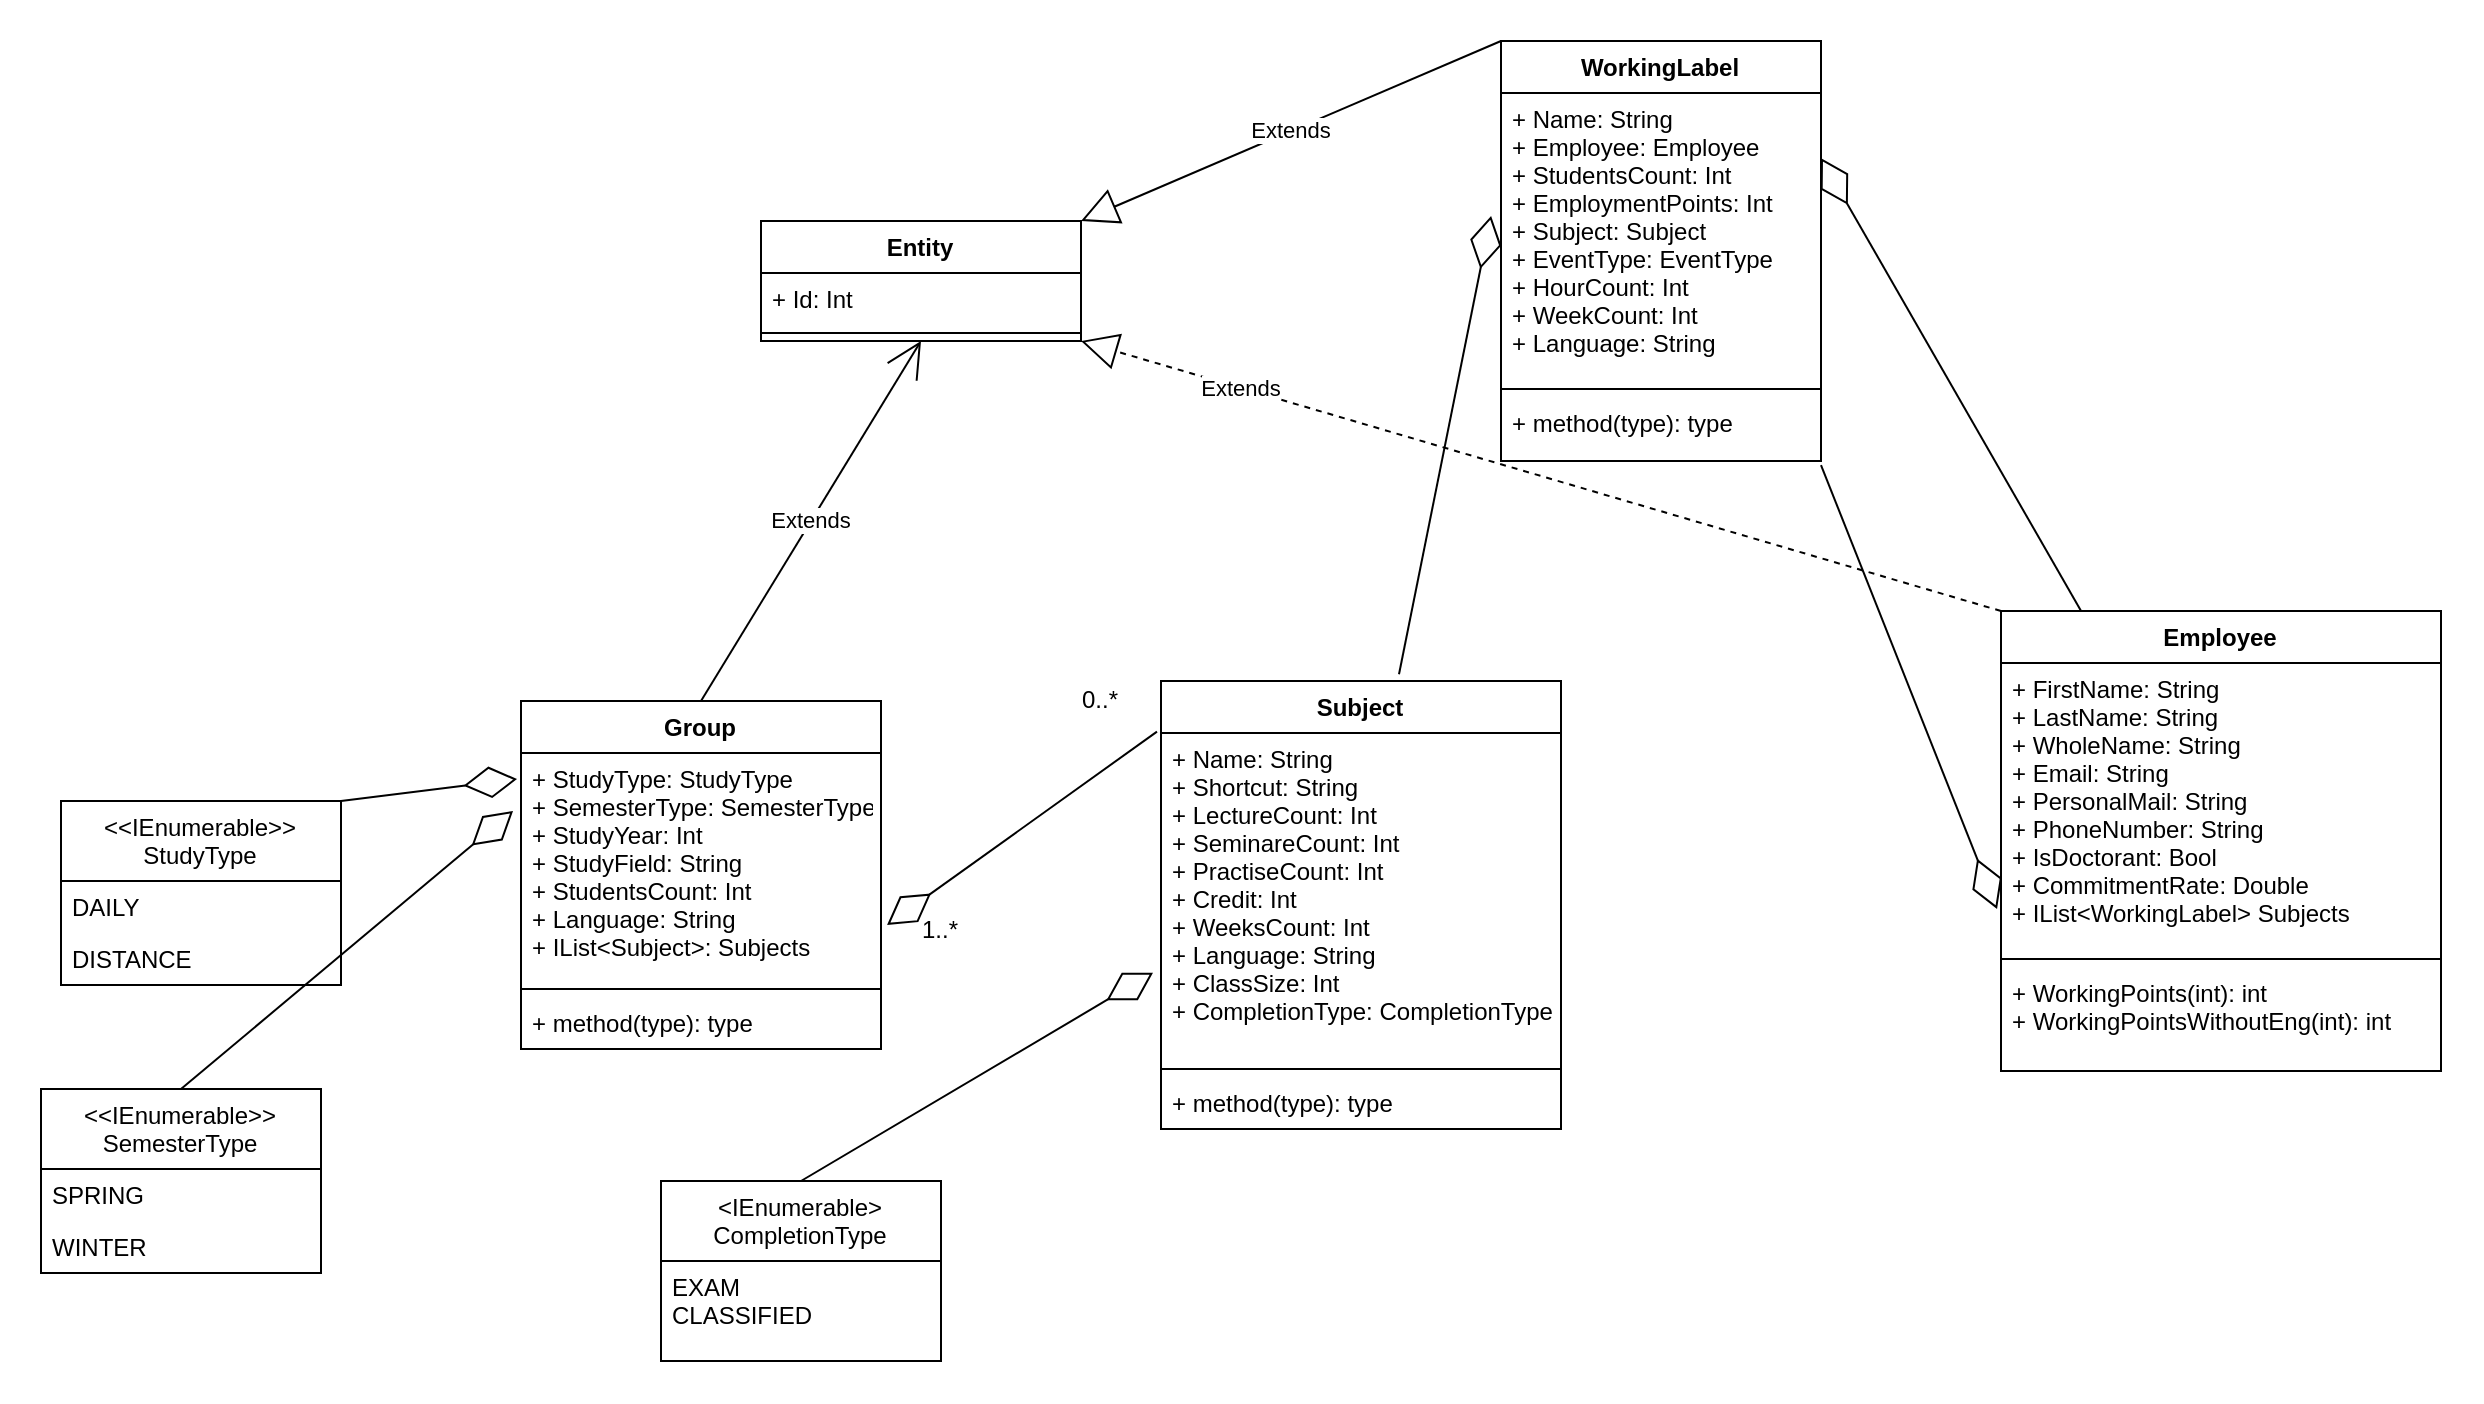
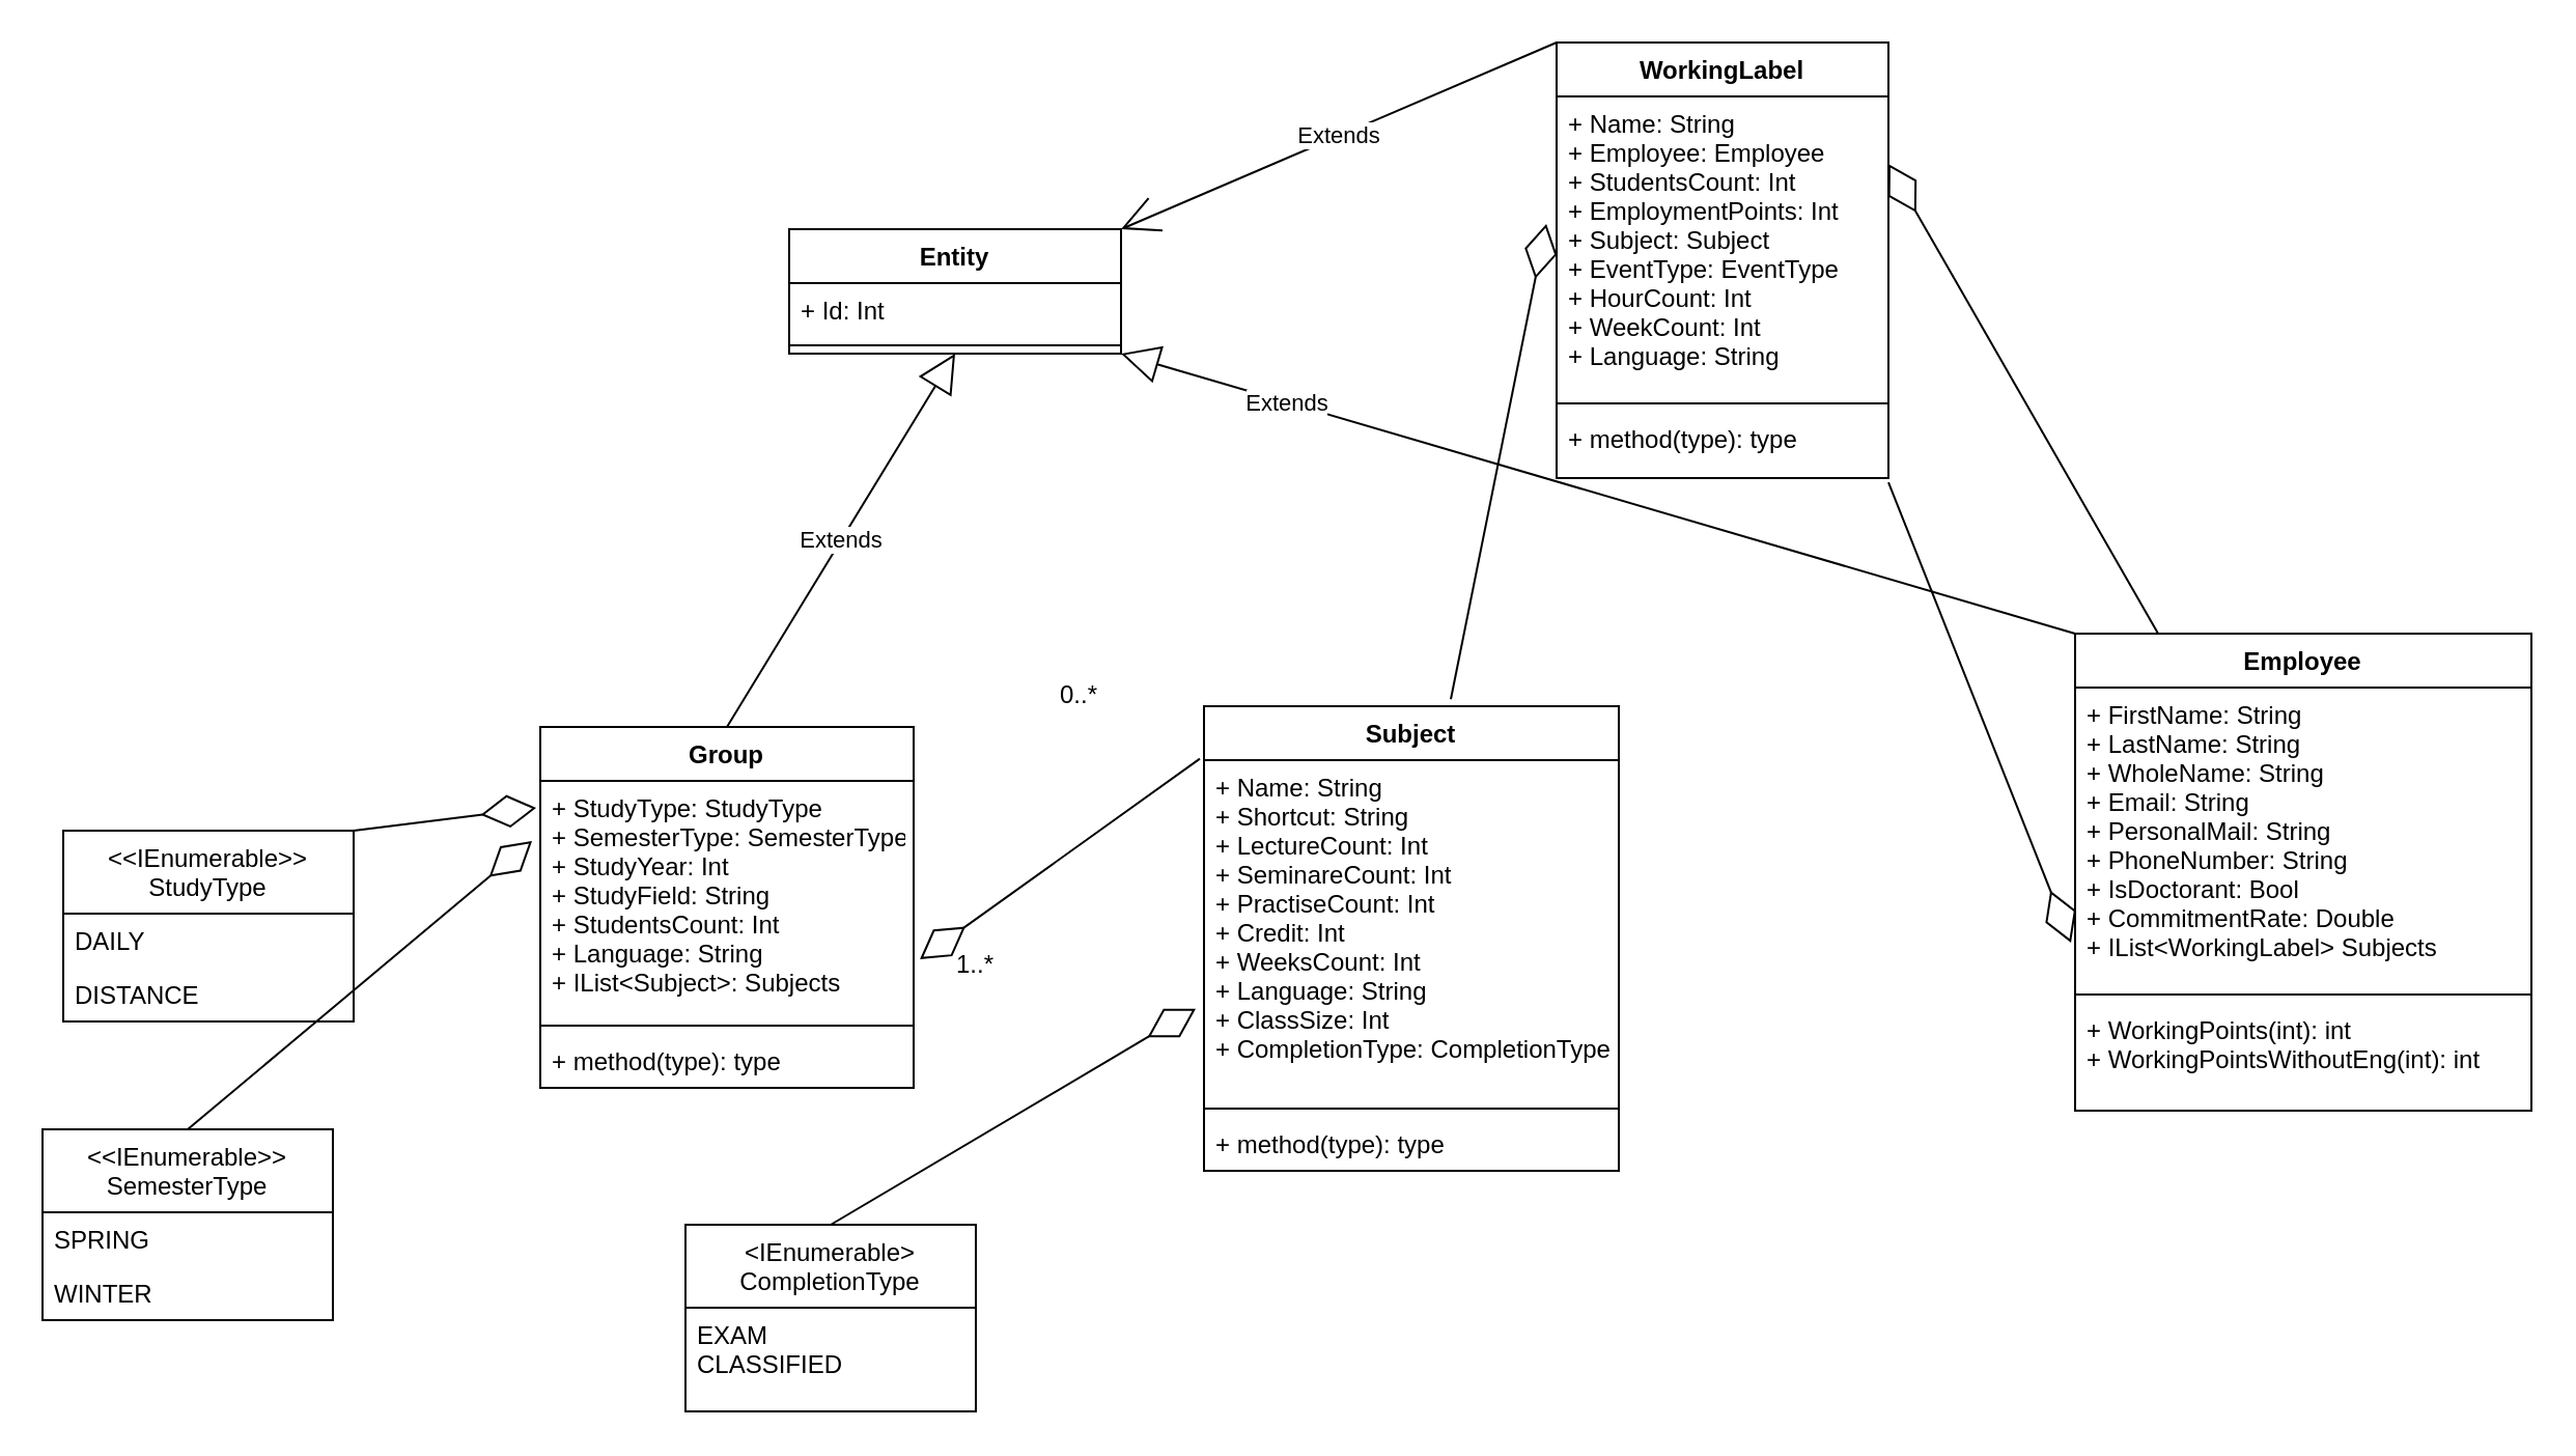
- <mxCell id="37" value="Extends" style="endArrow=block;endSize=16;endFill=0;html=1;exitX=0;exitY=0;exitDx=0;exitDy=0;entryX=1;entryY=0;entryDx=0;entryDy=0;" parent="1" source="33" target="17" edge="1"><mxGeometry width="160" relative="1" as="geometry"><mxPoint x="900" y="350" as="sourcePoint" /><mxPoint x="550" y="180" as="targetPoint" /></mxGeometry></mxCell>
+ <mxCell id="37" value="Extends" style="endArrow=open;endSize=16;endFill=0;html=1;exitX=0;exitY=0;exitDx=0;exitDy=0;entryX=1;entryY=0;entryDx=0;entryDy=0;" parent="1" source="33" target="17" edge="1"><mxGeometry width="160" relative="1" as="geometry"><mxPoint x="900" y="350" as="sourcePoint" /><mxPoint x="550" y="180" as="targetPoint" /></mxGeometry></mxCell>
- <mxCell id="20" value="Extends" style="endArrow=open;endSize=16;endFill=0;html=1;exitX=0.5;exitY=0;exitDx=0;exitDy=0;entryX=0.5;entryY=1;entryDx=0;entryDy=0;" parent="1" source="2" target="17" edge="1"><mxGeometry width="160" relative="1" as="geometry"><mxPoint x="350" y="220" as="sourcePoint" /><mxPoint x="510" y="220" as="targetPoint" /></mxGeometry></mxCell>
+ <mxCell id="20" value="Extends" style="endArrow=block;endSize=16;endFill=0;html=1;exitX=0.5;exitY=0;exitDx=0;exitDy=0;entryX=0.5;entryY=1;entryDx=0;entryDy=0;" parent="1" source="2" target="17" edge="1"><mxGeometry width="160" relative="1" as="geometry"><mxPoint x="350" y="220" as="sourcePoint" /><mxPoint x="510" y="220" as="targetPoint" /></mxGeometry></mxCell>
- <mxCell id="32" value="Extends" style="endArrow=block;endSize=16;endFill=0;html=1;exitX=0;exitY=0;exitDx=0;exitDy=0;entryX=1;entryY=1;entryDx=0;entryDy=0;dashed=1;" parent="1" source="28" target="17" edge="1"><mxGeometry x="0.653" y="1" width="160" relative="1" as="geometry"><mxPoint x="690" y="350" as="sourcePoint" /><mxPoint x="470" y="180" as="targetPoint" /><mxPoint as="offset" /></mxGeometry></mxCell>
+ <mxCell id="32" value="Extends" style="endArrow=block;endSize=16;endFill=0;html=1;exitX=0;exitY=0;exitDx=0;exitDy=0;entryX=1;entryY=1;entryDx=0;entryDy=0;" parent="1" source="28" target="17" edge="1"><mxGeometry x="0.653" y="1" width="160" relative="1" as="geometry"><mxPoint x="690" y="350" as="sourcePoint" /><mxPoint x="470" y="180" as="targetPoint" /><mxPoint as="offset" /></mxGeometry></mxCell>
- <mxCell id="27" value="0..*" style="text;html=1;strokeColor=none;fillColor=none;align=center;verticalAlign=middle;whiteSpace=wrap;rounded=0;" parent="1" vertex="1"><mxGeometry x="530" y="340" width="40" height="20" as="geometry" /></mxCell>
+ <mxCell id="27" value="0..*" style="text;html=1;strokeColor=none;fillColor=none;align=center;verticalAlign=middle;whiteSpace=wrap;rounded=0;" parent="1" vertex="1"><mxGeometry x="500" y="325" width="40" height="20" as="geometry" /></mxCell>
